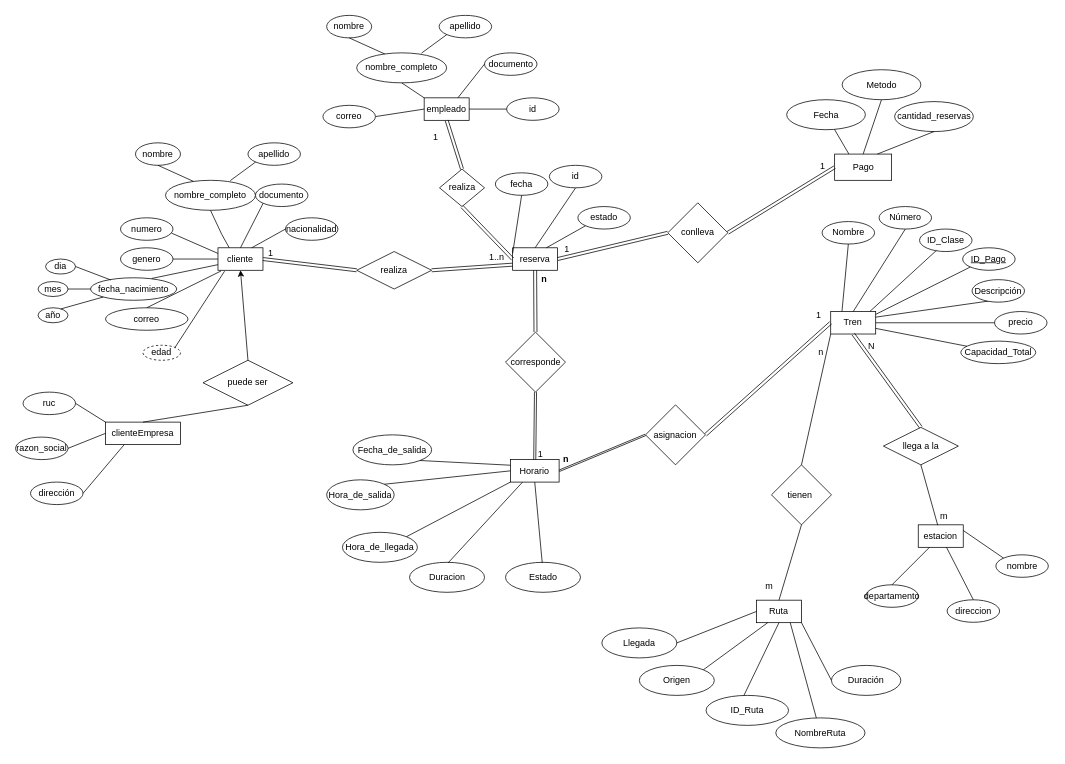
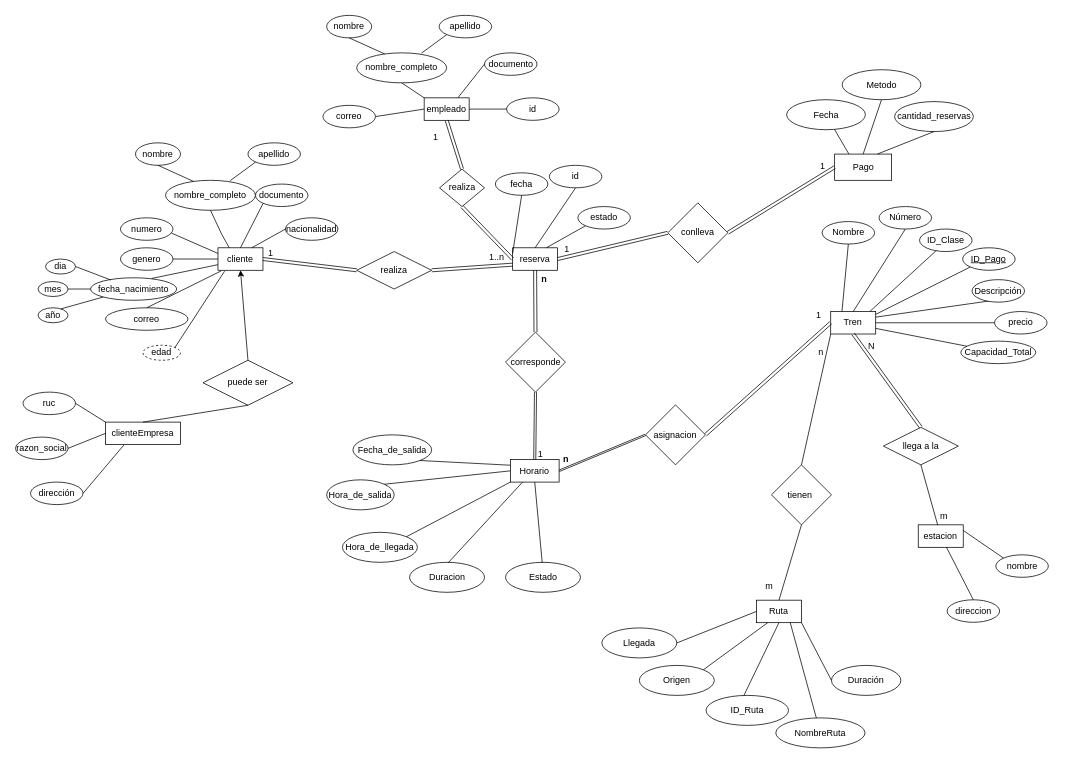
- <mxCell id="102" value="" style="endArrow=none;html=1;rounded=0;exitX=0.25;exitY=1;exitDx=0;exitDy=0;entryX=0.5;entryY=0;entryDx=0;entryDy=0;" edge="1" parent="1" source="89" target="100"><mxGeometry relative="1" as="geometry"><mxPoint x="1214.5" y="754.5" as="sourcePoint" /><mxPoint x="1264.5" y="774.5" as="targetPoint" /></mxGeometry></mxCell>
- <mxCell id="100" value="departamento" style="ellipse;whiteSpace=wrap;html=1;" vertex="1" parent="1"><mxGeometry x="1154" y="779.5" width="70" height="30" as="geometry" /></mxCell>
